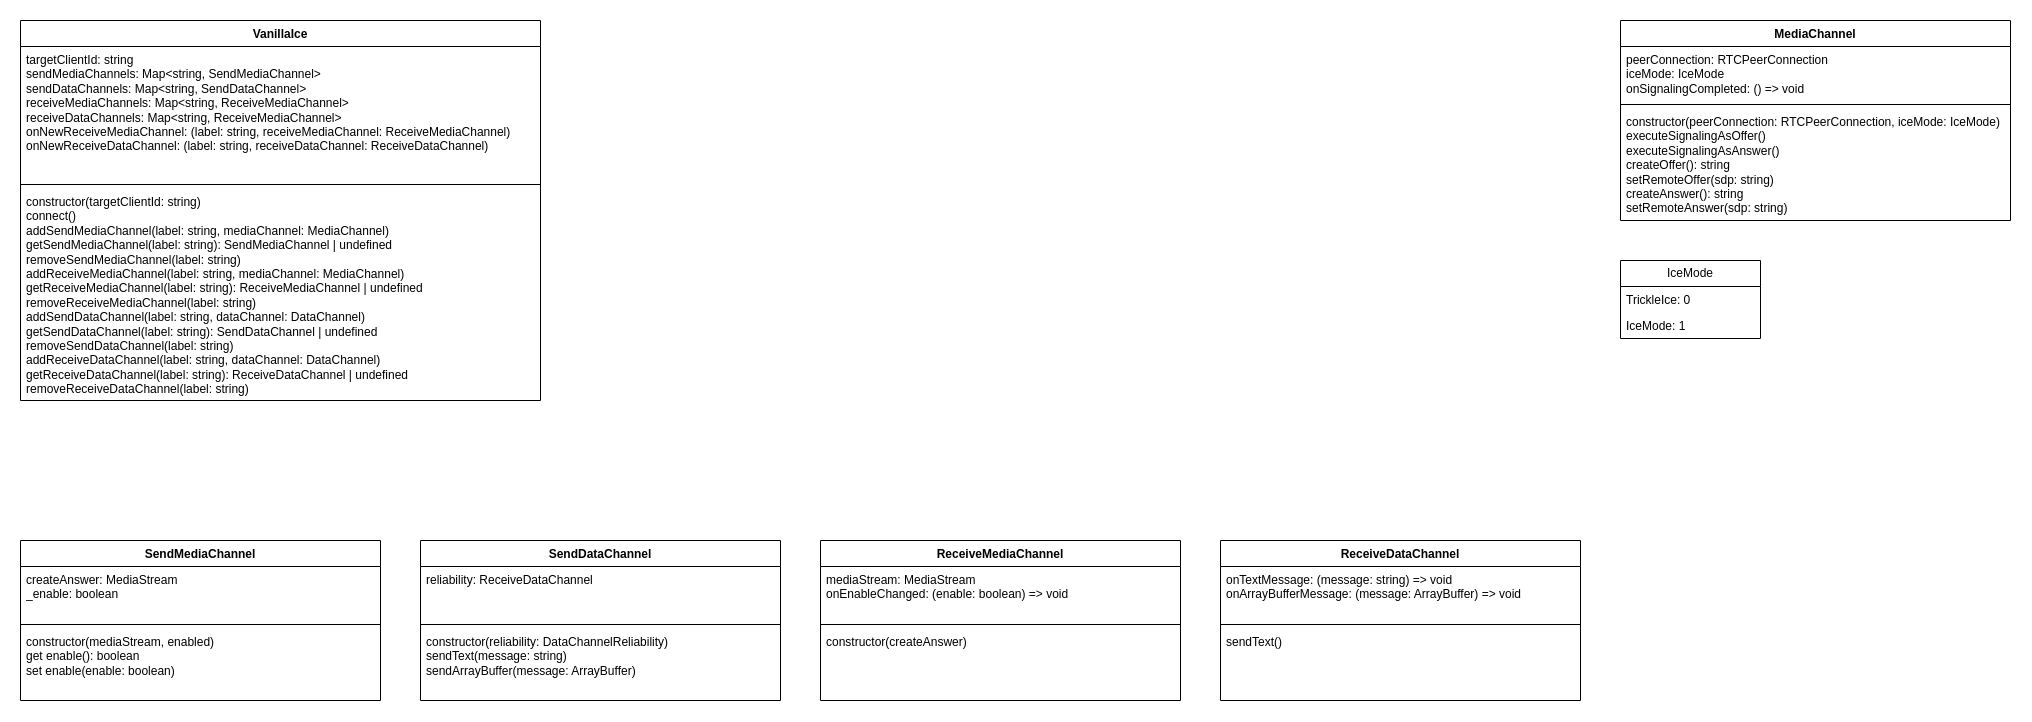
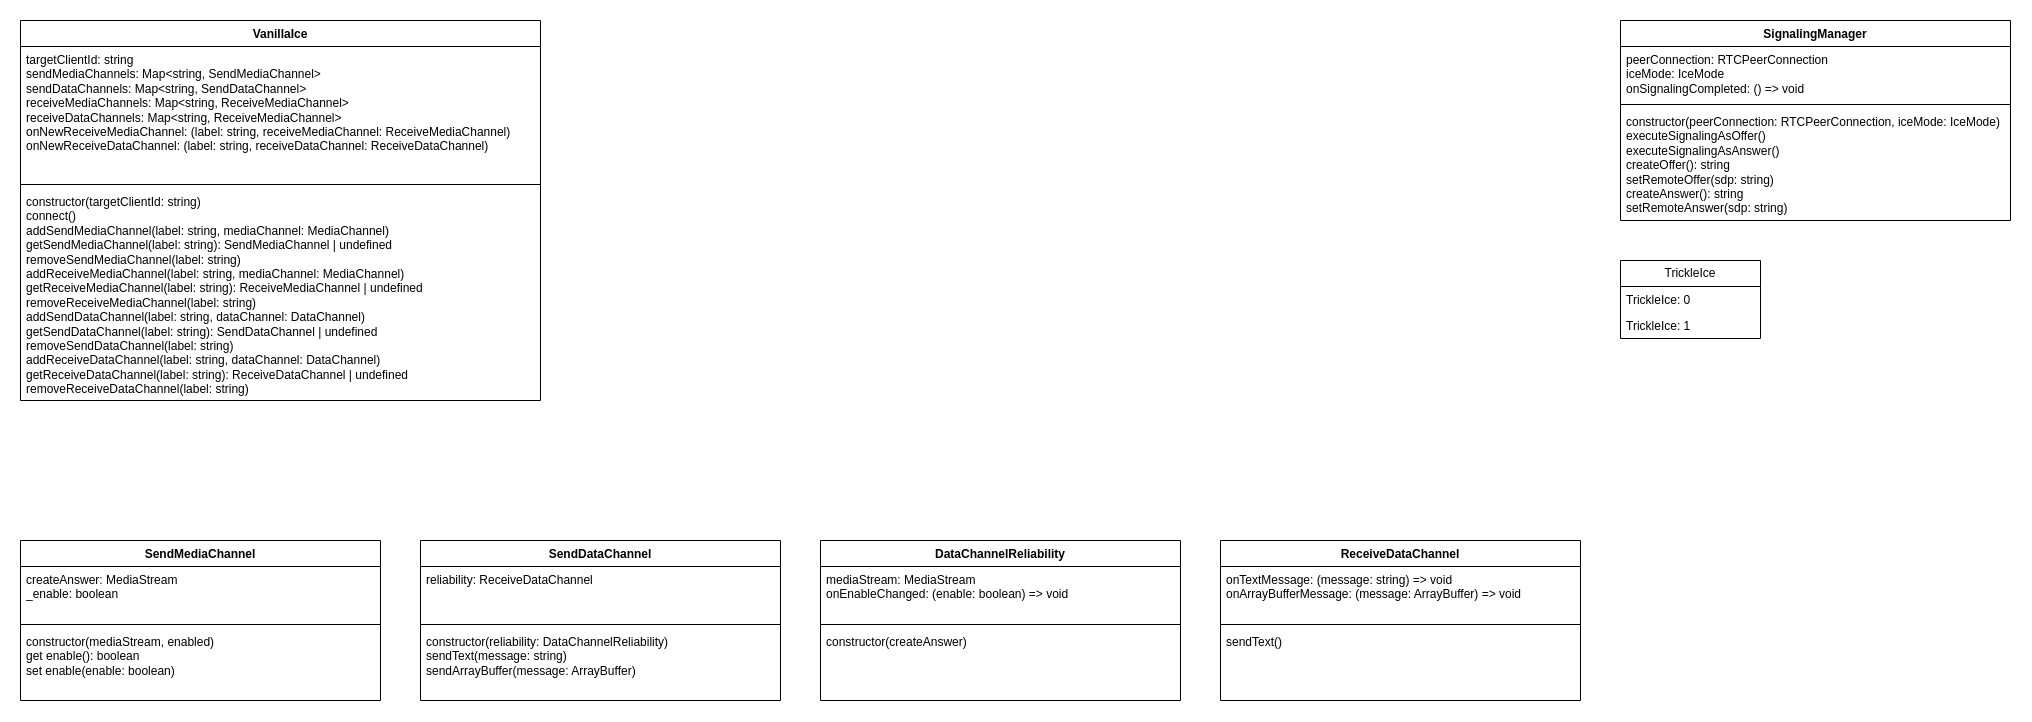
- <mxCell id="22" value="MediaChannel" style="swimlane;fontStyle=1;align=center;verticalAlign=top;childLayout=stackLayout;horizontal=1;startSize=26;horizontalStack=0;resizeParent=1;resizeParentMax=0;resizeLast=0;collapsible=1;marginBottom=0;whiteSpace=wrap;html=1;" vertex="1" parent="1"><mxGeometry x="1620" y="20" width="390" height="200" as="geometry" /></mxCell>
+ <mxCell id="22" value="SignalingManager" style="swimlane;fontStyle=1;align=center;verticalAlign=top;childLayout=stackLayout;horizontal=1;startSize=26;horizontalStack=0;resizeParent=1;resizeParentMax=0;resizeLast=0;collapsible=1;marginBottom=0;whiteSpace=wrap;html=1;" vertex="1" parent="1"><mxGeometry x="1620" y="20" width="390" height="200" as="geometry" /></mxCell>
- <mxCell id="26" value="IceMode" style="swimlane;fontStyle=0;childLayout=stackLayout;horizontal=1;startSize=26;fillColor=none;horizontalStack=0;resizeParent=1;resizeParentMax=0;resizeLast=0;collapsible=1;marginBottom=0;whiteSpace=wrap;html=1;" vertex="1" parent="1"><mxGeometry x="1620" y="260" width="140" height="78" as="geometry" /></mxCell>
+ <mxCell id="26" value="TrickleIce" style="swimlane;fontStyle=0;childLayout=stackLayout;horizontal=1;startSize=26;fillColor=none;horizontalStack=0;resizeParent=1;resizeParentMax=0;resizeLast=0;collapsible=1;marginBottom=0;whiteSpace=wrap;html=1;" vertex="1" parent="1"><mxGeometry x="1620" y="260" width="140" height="78" as="geometry" /></mxCell>
- <mxCell id="28" value="IceMode: 1" style="text;strokeColor=none;fillColor=none;align=left;verticalAlign=top;spacingLeft=4;spacingRight=4;overflow=hidden;rotatable=0;points=[[0,0.5],[1,0.5]];portConstraint=eastwest;whiteSpace=wrap;html=1;" vertex="1" parent="26"><mxGeometry y="52" width="140" height="26" as="geometry" /></mxCell>
+ <mxCell id="28" value="TrickleIce: 1" style="text;strokeColor=none;fillColor=none;align=left;verticalAlign=top;spacingLeft=4;spacingRight=4;overflow=hidden;rotatable=0;points=[[0,0.5],[1,0.5]];portConstraint=eastwest;whiteSpace=wrap;html=1;" vertex="1" parent="26"><mxGeometry y="52" width="140" height="26" as="geometry" /></mxCell>
- <mxCell id="14" value="ReceiveMediaChannel" style="swimlane;fontStyle=1;align=center;verticalAlign=top;childLayout=stackLayout;horizontal=1;startSize=26;horizontalStack=0;resizeParent=1;resizeParentMax=0;resizeLast=0;collapsible=1;marginBottom=0;whiteSpace=wrap;html=1;" parent="1" vertex="1"><mxGeometry x="820" y="540" width="360" height="160" as="geometry" /></mxCell>
+ <mxCell id="14" value="DataChannelReliability" style="swimlane;fontStyle=1;align=center;verticalAlign=top;childLayout=stackLayout;horizontal=1;startSize=26;horizontalStack=0;resizeParent=1;resizeParentMax=0;resizeLast=0;collapsible=1;marginBottom=0;whiteSpace=wrap;html=1;" parent="1" vertex="1"><mxGeometry x="820" y="540" width="360" height="160" as="geometry" /></mxCell>
